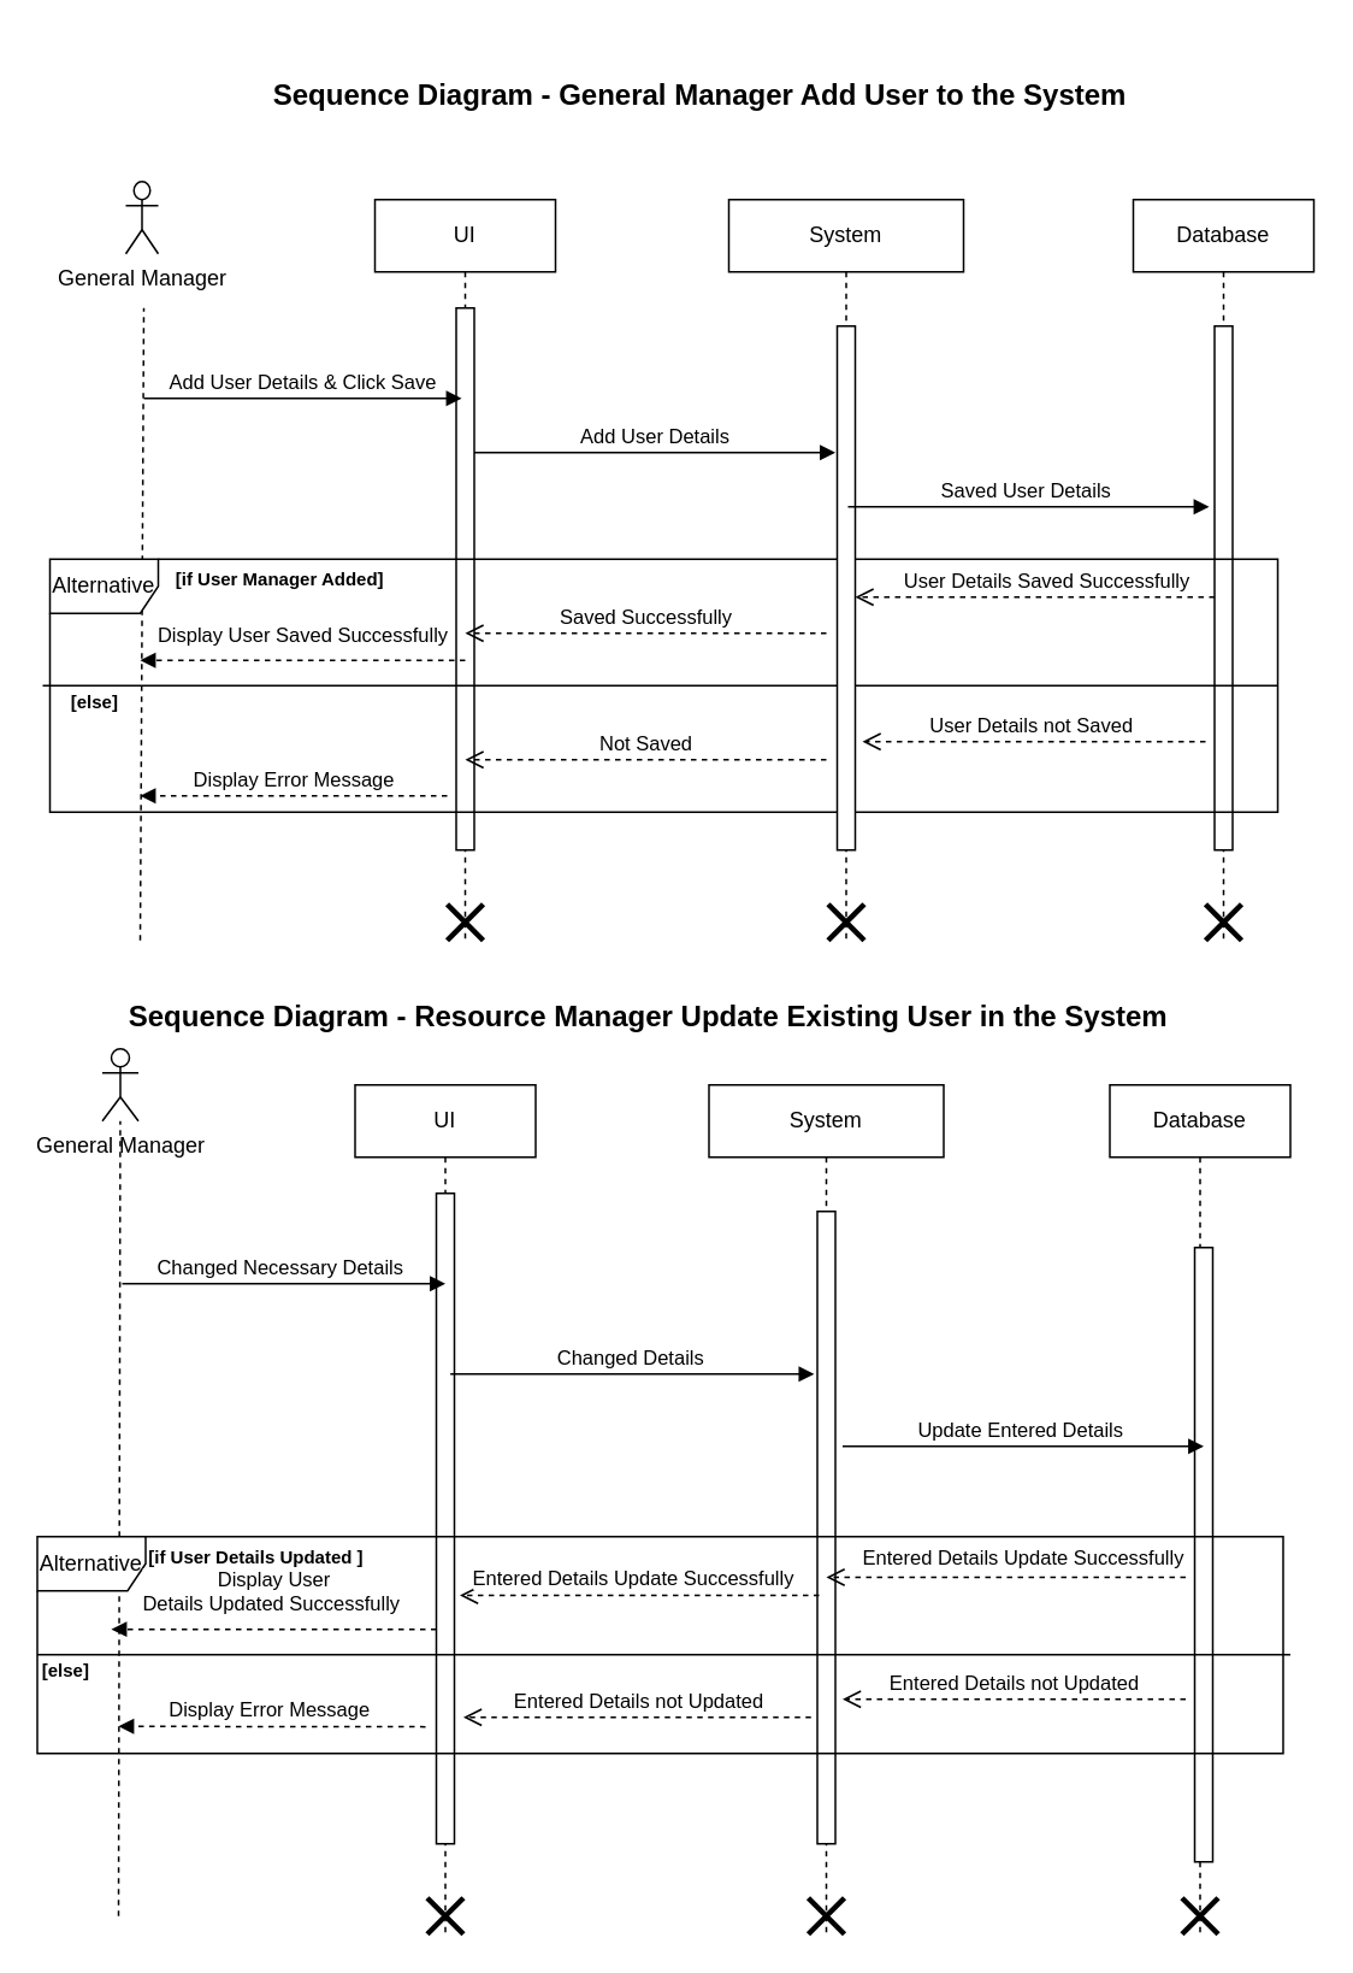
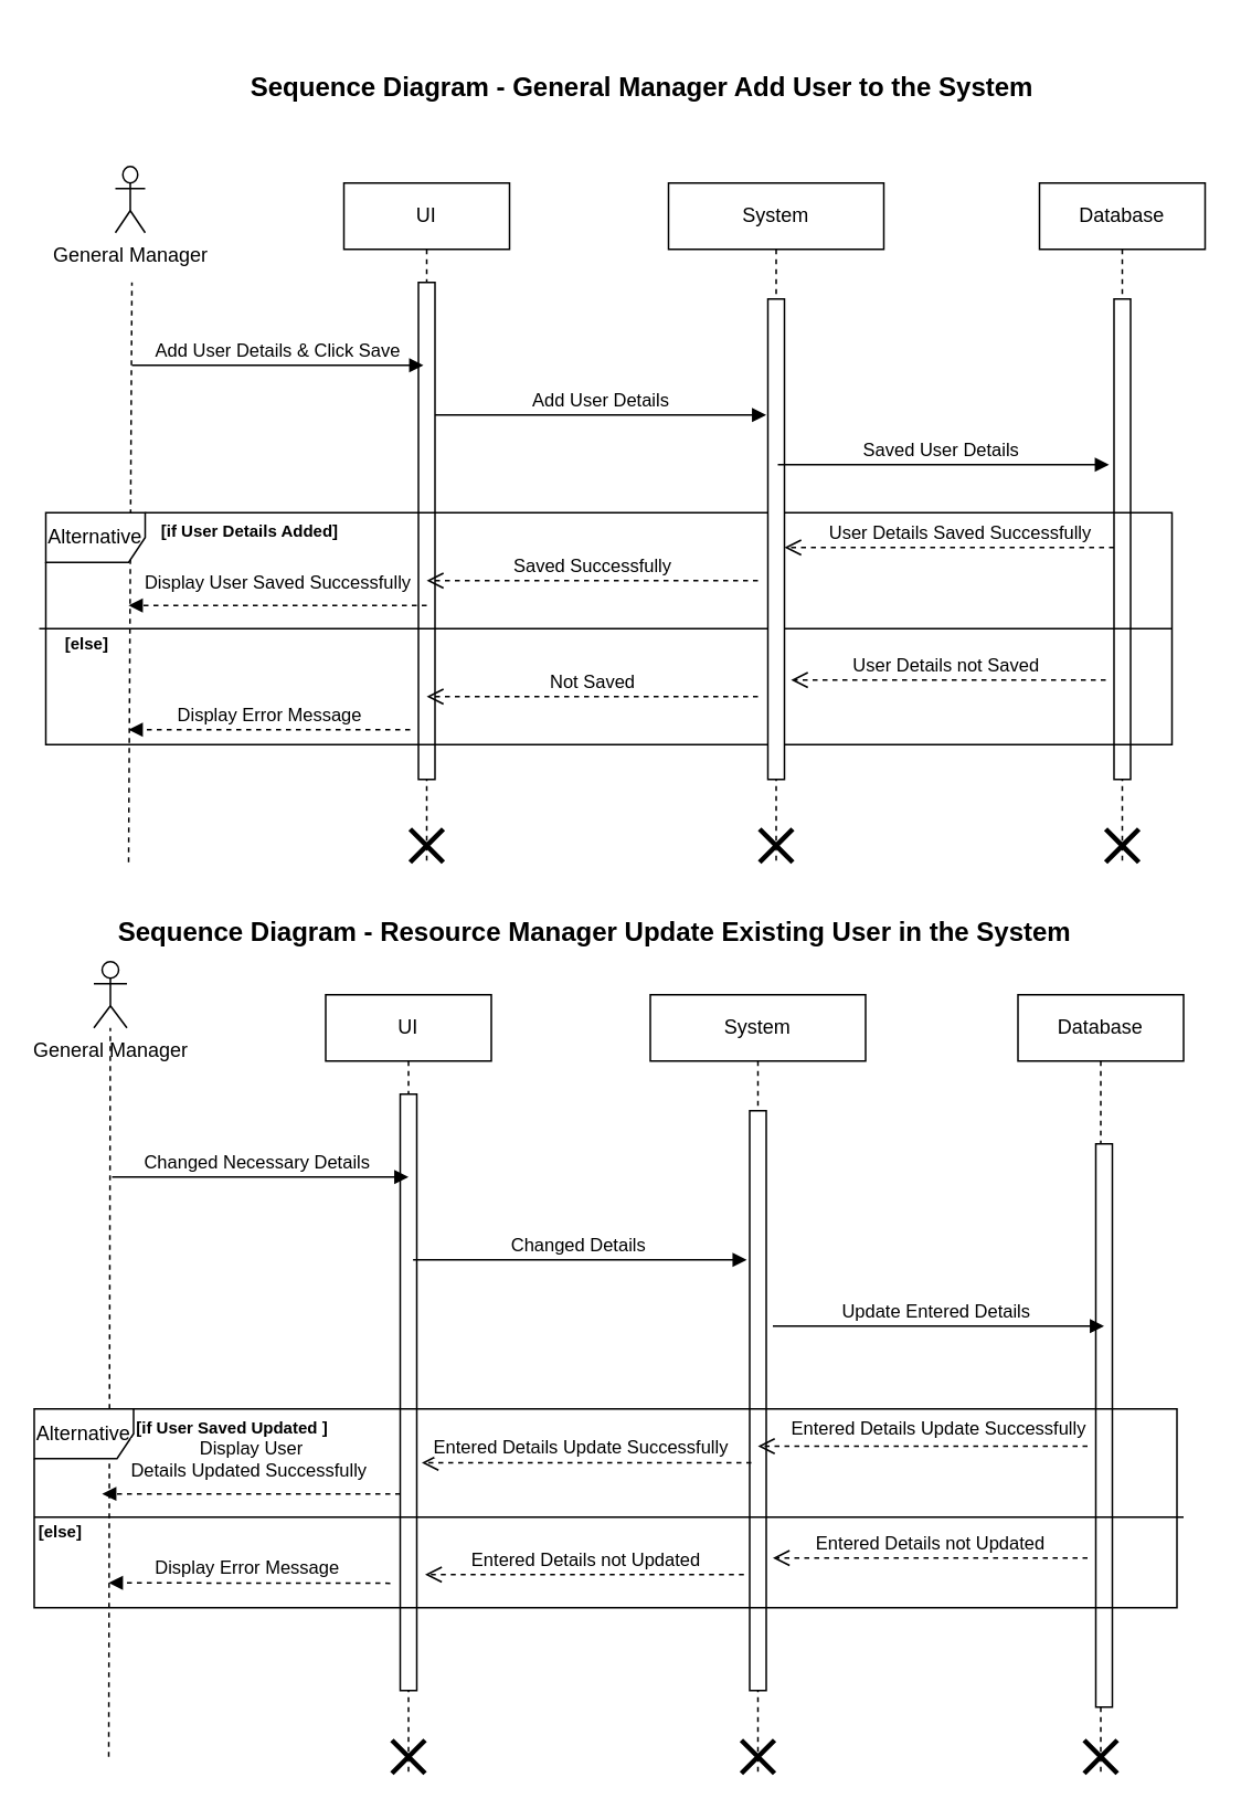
- <mxCell id="15" value="&lt;b style=&quot;font-size: 10px;&quot;&gt;[if User&lt;/b&gt;&lt;b style=&quot;font-size: 10px;&quot;&gt;&amp;nbsp;Manager Added]&lt;/b&gt;" style="text;html=1;strokeColor=none;fillColor=none;align=left;verticalAlign=middle;whiteSpace=wrap;rounded=0;" vertex="1" parent="1"><mxGeometry x="95" y="308.75" width="134" height="22.5" as="geometry" /></mxCell>
+ <mxCell id="15" value="&lt;b style=&quot;font-size: 10px;&quot;&gt;[if User&lt;/b&gt;&lt;b style=&quot;font-size: 10px;&quot;&gt;&amp;nbsp;Details Added]&lt;/b&gt;" style="text;html=1;strokeColor=none;fillColor=none;align=left;verticalAlign=middle;whiteSpace=wrap;rounded=0;" vertex="1" parent="1"><mxGeometry x="95" y="308.75" width="134" height="22.5" as="geometry" /></mxCell>
- <mxCell id="44" value="&lt;span style=&quot;font-size: 10px;&quot;&gt;&lt;b&gt;[if User Details Updated ]&lt;/b&gt;&lt;/span&gt;" style="text;html=1;strokeColor=none;fillColor=none;align=left;verticalAlign=middle;whiteSpace=wrap;rounded=0;" vertex="1" parent="1"><mxGeometry x="80" y="850" width="149" height="22.5" as="geometry" /></mxCell>
+ <mxCell id="44" value="&lt;span style=&quot;font-size: 10px;&quot;&gt;&lt;b&gt;[if User Saved Updated ]&lt;/b&gt;&lt;/span&gt;" style="text;html=1;strokeColor=none;fillColor=none;align=left;verticalAlign=middle;whiteSpace=wrap;rounded=0;" vertex="1" parent="1"><mxGeometry x="80" y="850" width="149" height="22.5" as="geometry" /></mxCell>
